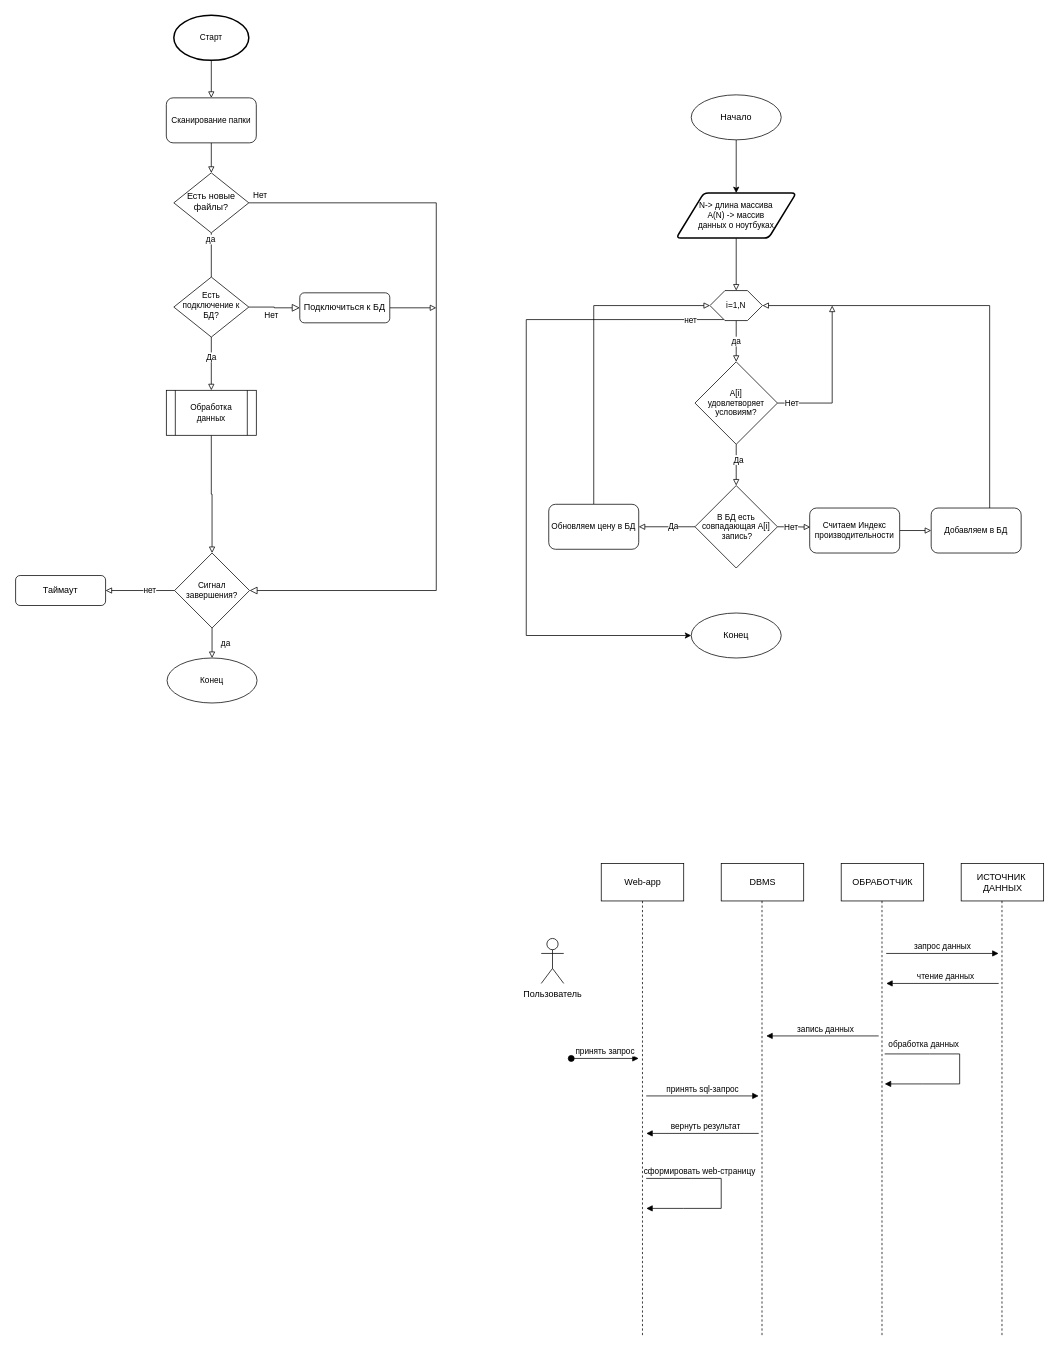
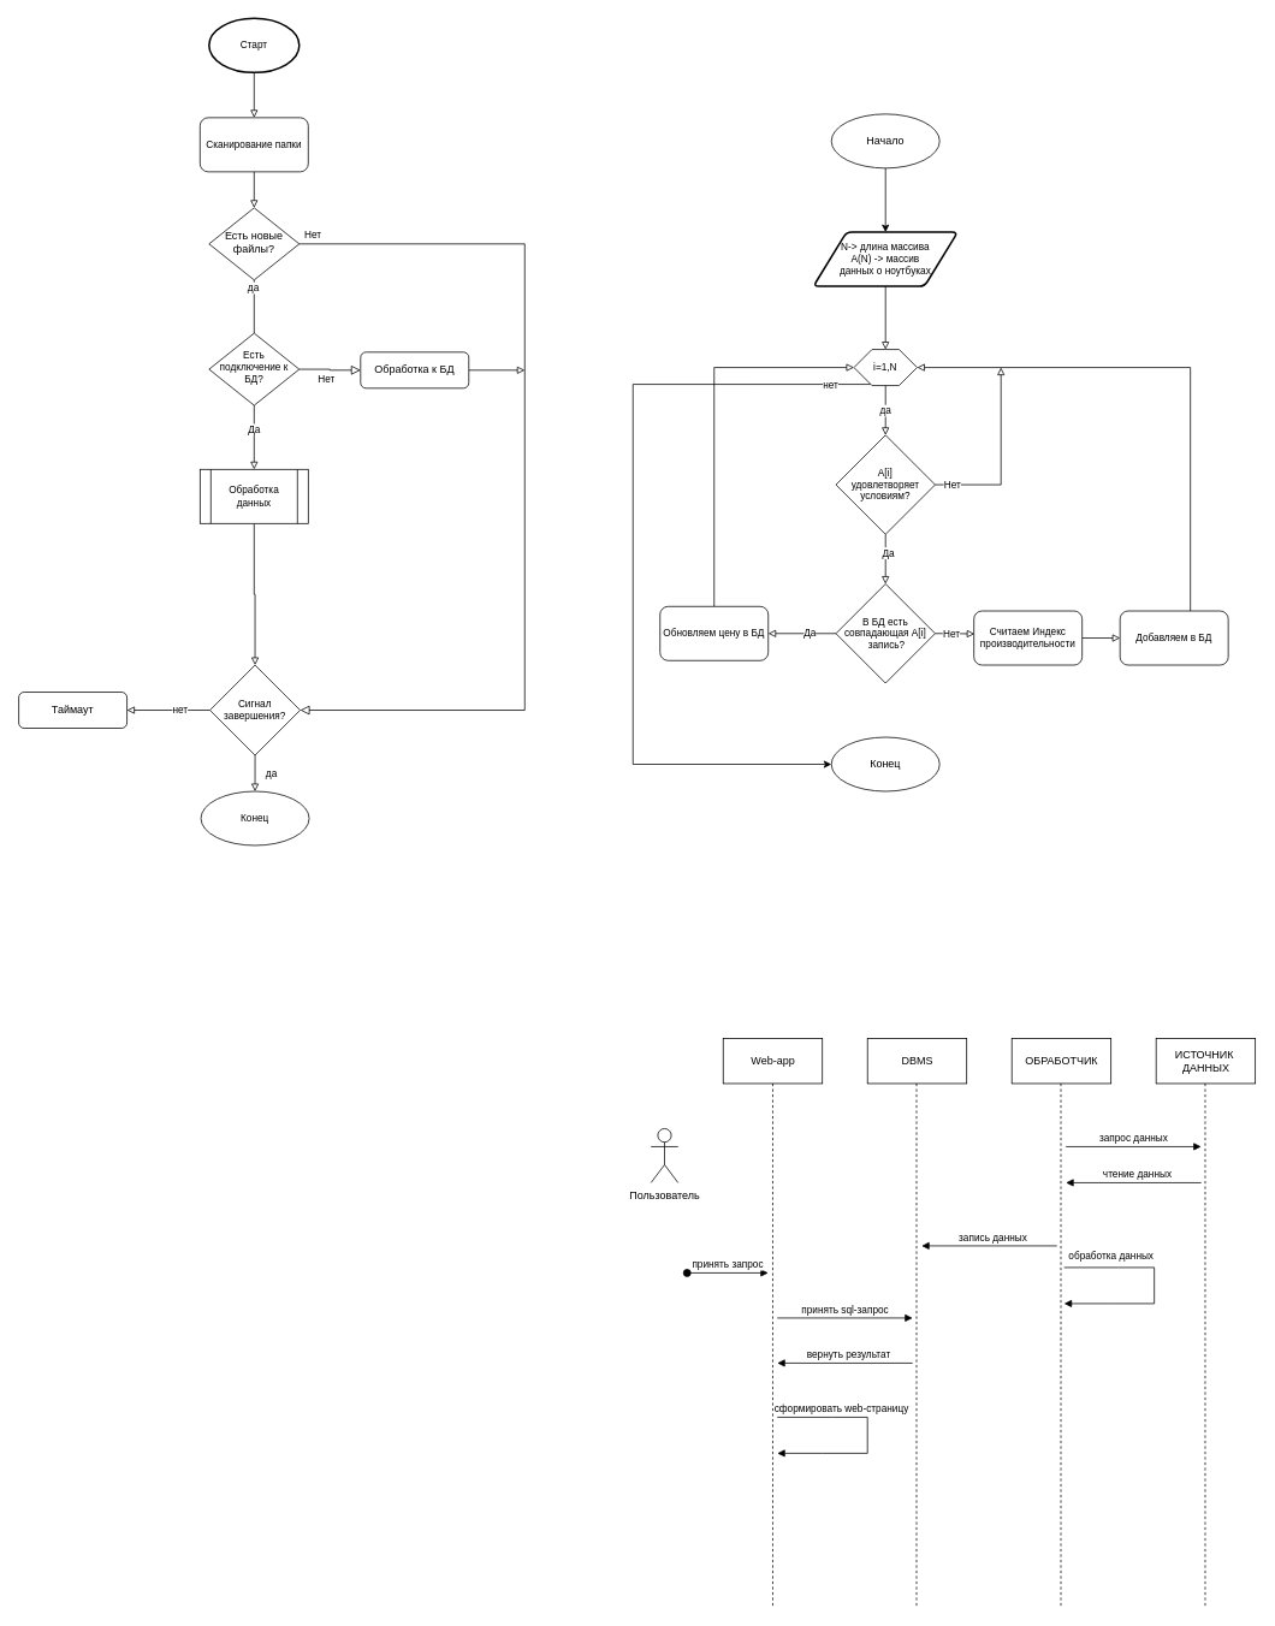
- <mxCell id="11" value="Подключиться к БД" style="rounded=1;whiteSpace=wrap;html=1;fontSize=12;glass=0;strokeWidth=1;shadow=0;" parent="1" vertex="1"><mxGeometry x="399" y="390" width="120" height="40" as="geometry" /></mxCell>
+ <mxCell id="11" value="Обработка к БД" style="rounded=1;whiteSpace=wrap;html=1;fontSize=12;glass=0;strokeWidth=1;shadow=0;" parent="1" vertex="1"><mxGeometry x="399" y="390" width="120" height="40" as="geometry" /></mxCell>
